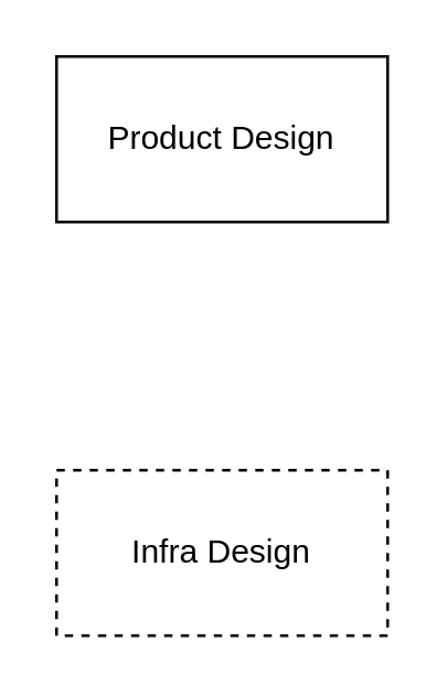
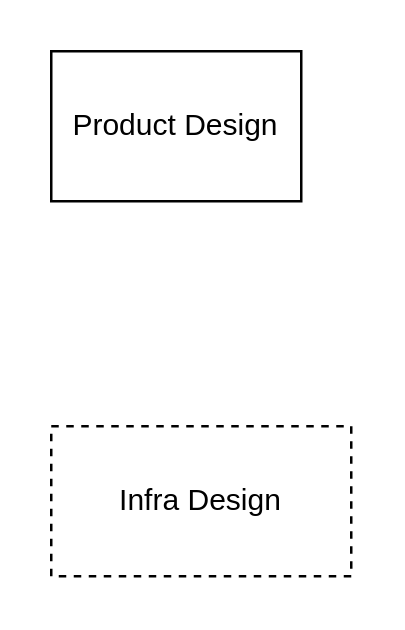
- <mxCell id="2" value="Product Design" style="rounded=0;whiteSpace=wrap;html=1;" vertex="1" parent="1"><mxGeometry x="20" y="20" width="120" height="60" as="geometry" /></mxCell>
+ <mxCell id="2" value="Product Design" style="rounded=0;whiteSpace=wrap;html=1;" vertex="1" parent="1"><mxGeometry x="20" y="20" width="100" height="60" as="geometry" /></mxCell>
